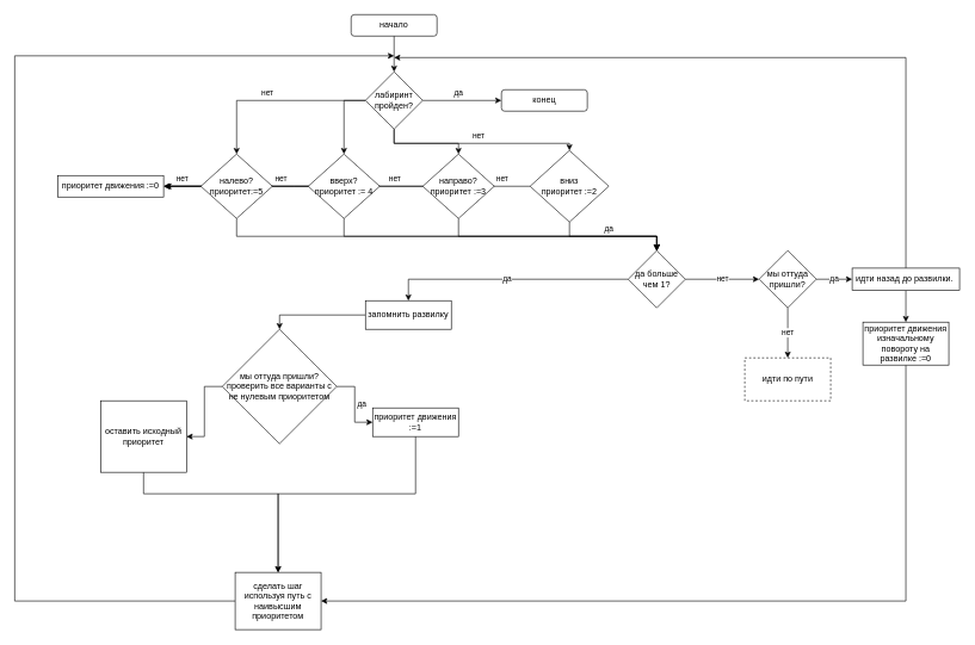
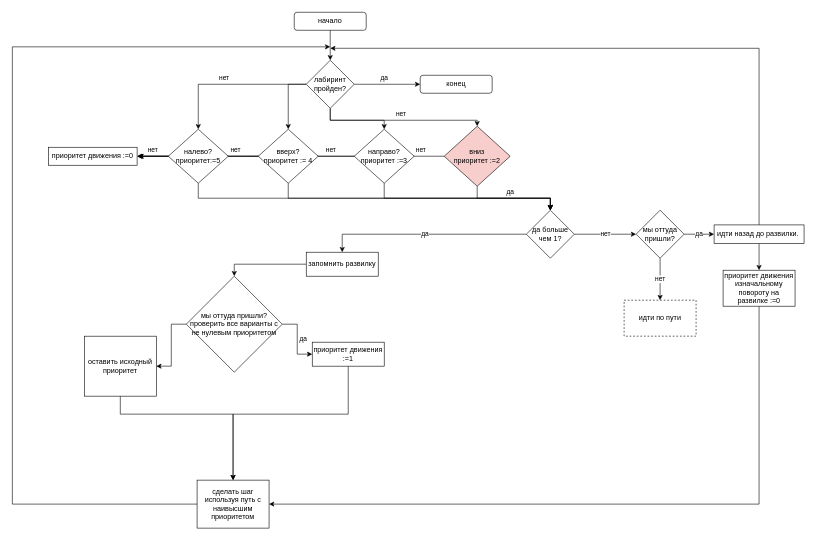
- <mxCell id="14" value="вниз&lt;br&gt;приоритет :=2" style="rhombus;whiteSpace=wrap;html=1;" vertex="1" parent="1"><mxGeometry x="740" y="210" width="110" height="100" as="geometry" /></mxCell>
+ <mxCell id="14" value="вниз&lt;br&gt;приоритет :=2" style="rhombus;whiteSpace=wrap;html=1;fillColor=#f8cecc;" vertex="1" parent="1"><mxGeometry x="740" y="210" width="110" height="100" as="geometry" /></mxCell>
